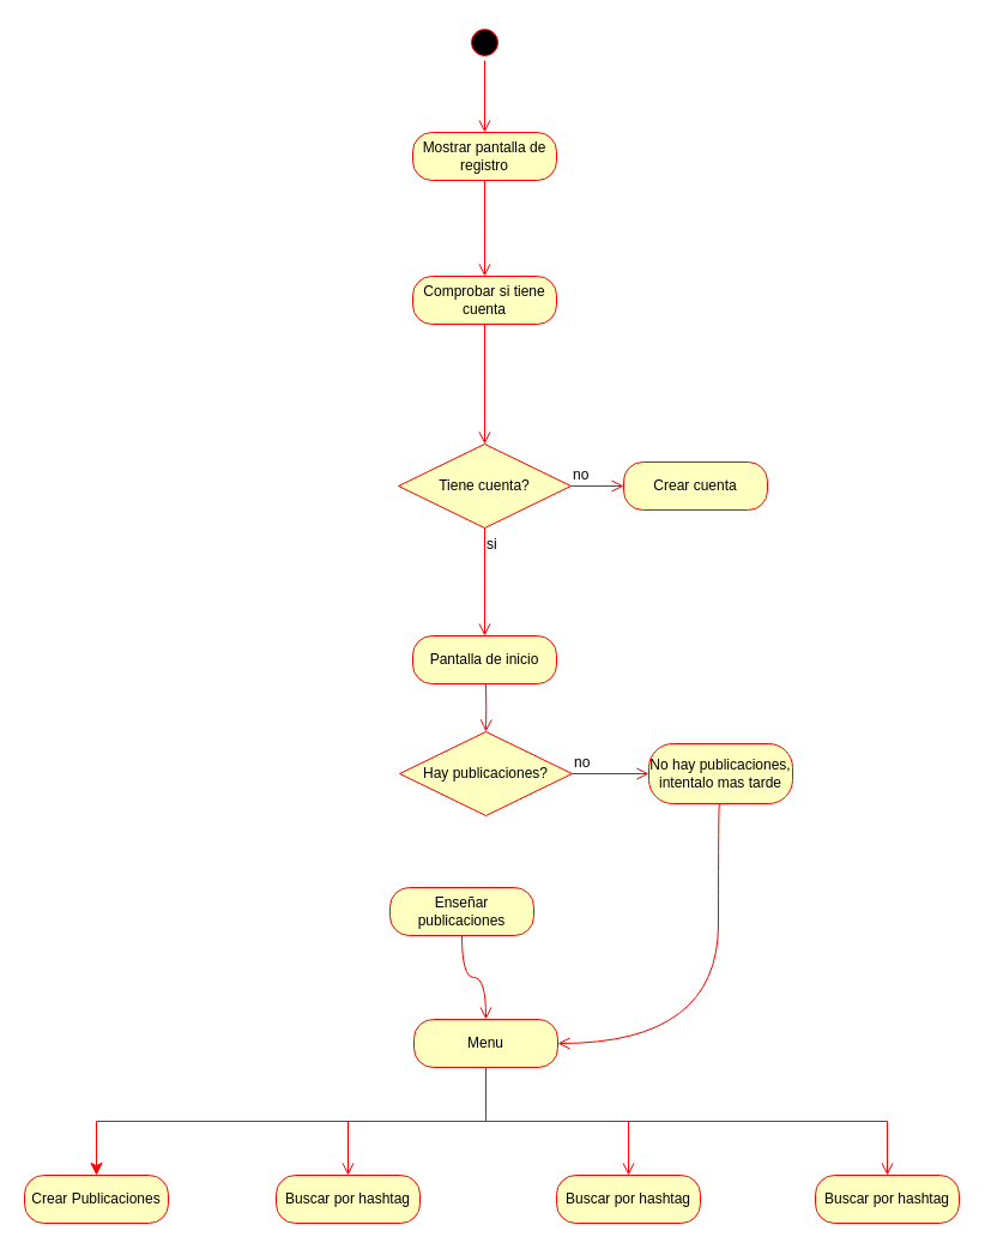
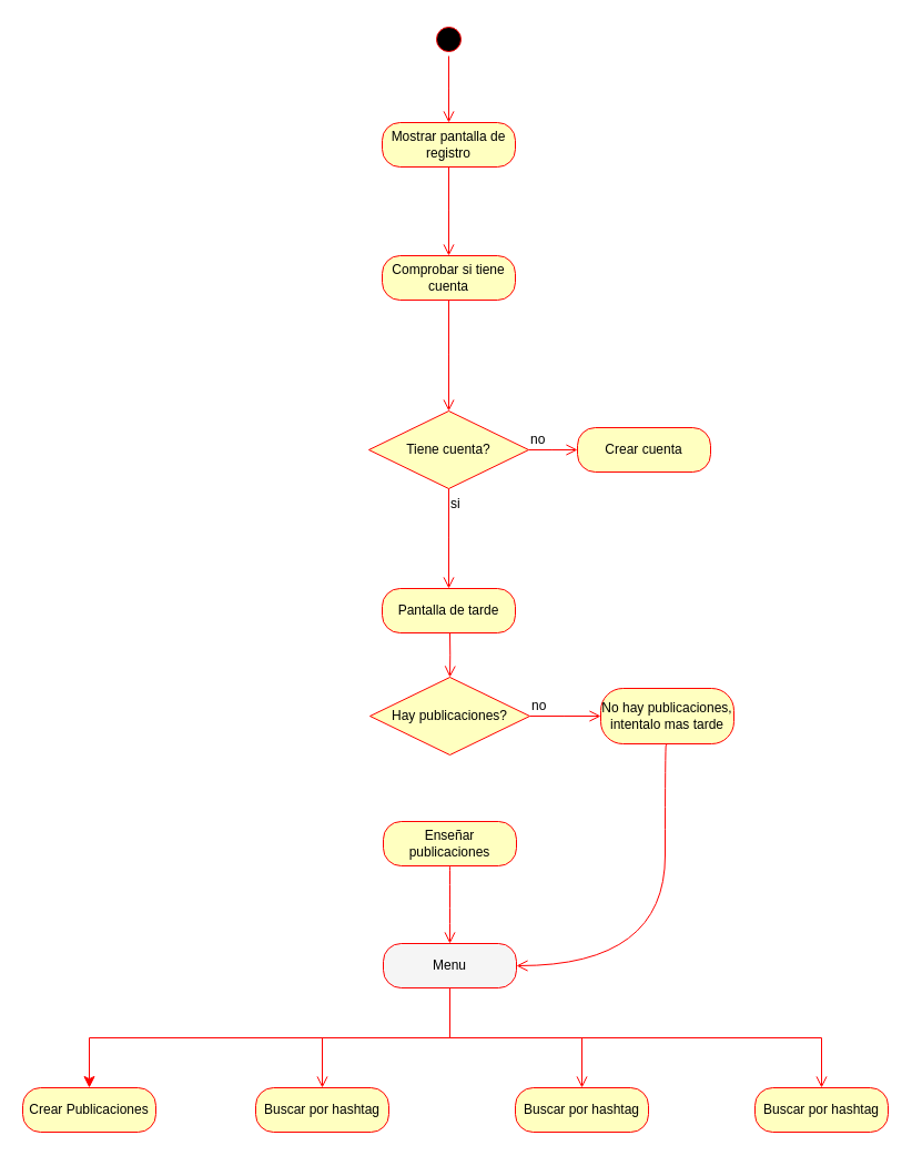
- <mxCell id="15" value="Pantalla de inicio" style="rounded=1;whiteSpace=wrap;html=1;arcSize=40;fontColor=#000000;fillColor=#ffffc0;strokeColor=#ff0000;" parent="1" vertex="1"><mxGeometry x="344" y="530" width="120" height="40" as="geometry" /></mxCell>
+ <mxCell id="15" value="Pantalla de tarde" style="rounded=1;whiteSpace=wrap;html=1;arcSize=40;fontColor=#000000;fillColor=#ffffc0;strokeColor=#ff0000;" parent="1" vertex="1"><mxGeometry x="344" y="530" width="120" height="40" as="geometry" /></mxCell>
- <mxCell id="16" value="Enseñar publicaciones" style="rounded=1;whiteSpace=wrap;html=1;arcSize=40;fontColor=#000000;fillColor=#ffffc0;strokeColor=#ff0000;" parent="1" vertex="1"><mxGeometry x="325" y="740" width="120" height="40" as="geometry" /></mxCell>
+ <mxCell id="16" value="Enseñar publicaciones" style="rounded=1;whiteSpace=wrap;html=1;arcSize=40;fontColor=#000000;fillColor=#ffffc0;strokeColor=#ff0000;" parent="1" vertex="1"><mxGeometry x="345" y="740" width="120" height="40" as="geometry" /></mxCell>
- <mxCell id="19" value="Menu" style="rounded=1;whiteSpace=wrap;html=1;arcSize=40;fontColor=#000000;fillColor=#ffffc0;strokeColor=#ff0000;" vertex="1" parent="1"><mxGeometry x="345" y="850" width="120" height="40" as="geometry" /></mxCell>
+ <mxCell id="19" value="Menu" style="rounded=1;whiteSpace=wrap;html=1;arcSize=40;fontColor=#000000;fillColor=#f5f5f5;strokeColor=#ff0000;" vertex="1" parent="1"><mxGeometry x="345" y="850" width="120" height="40" as="geometry" /></mxCell>
